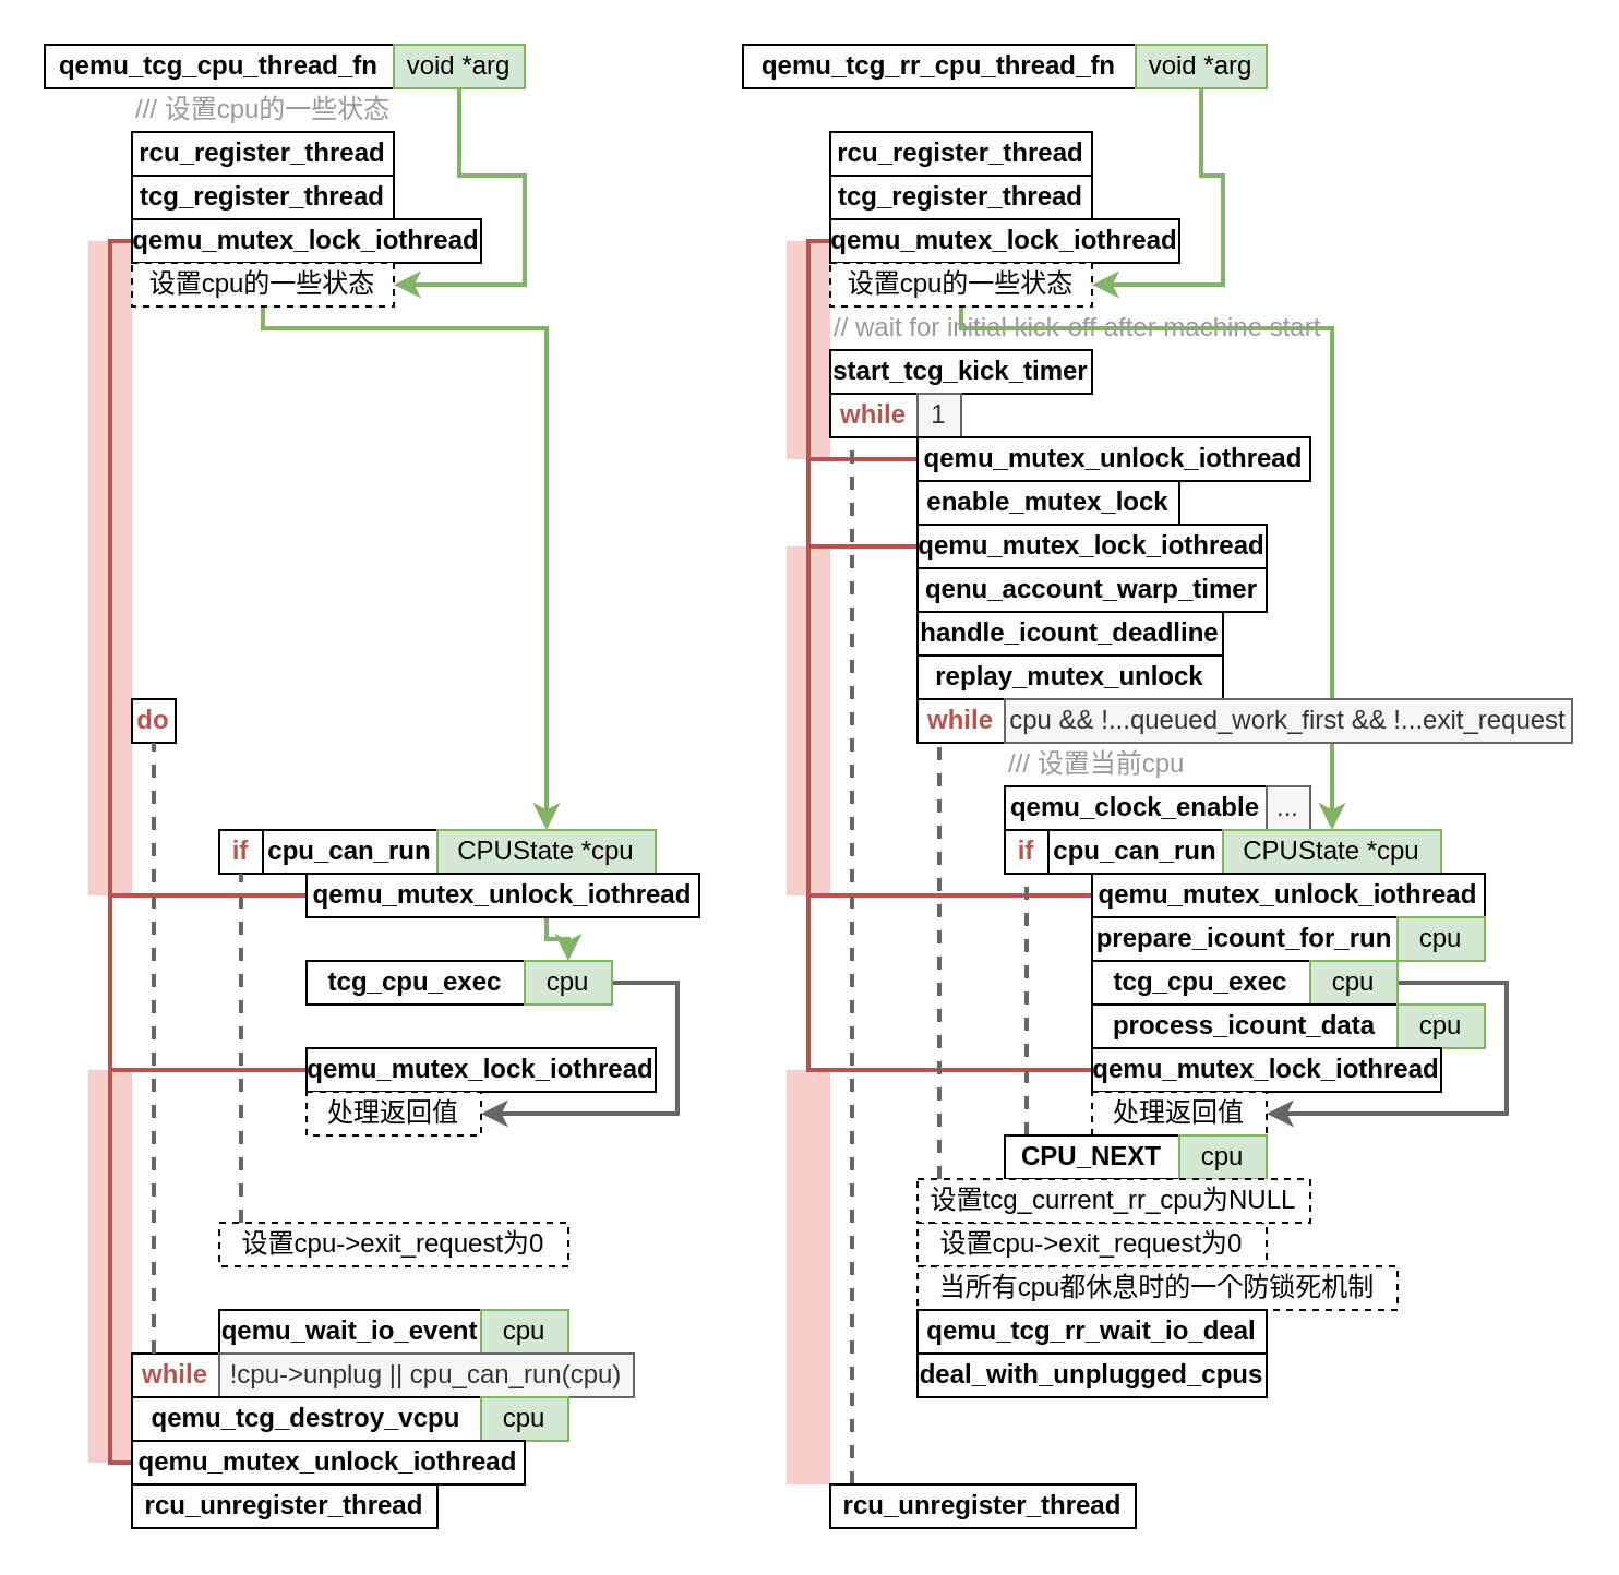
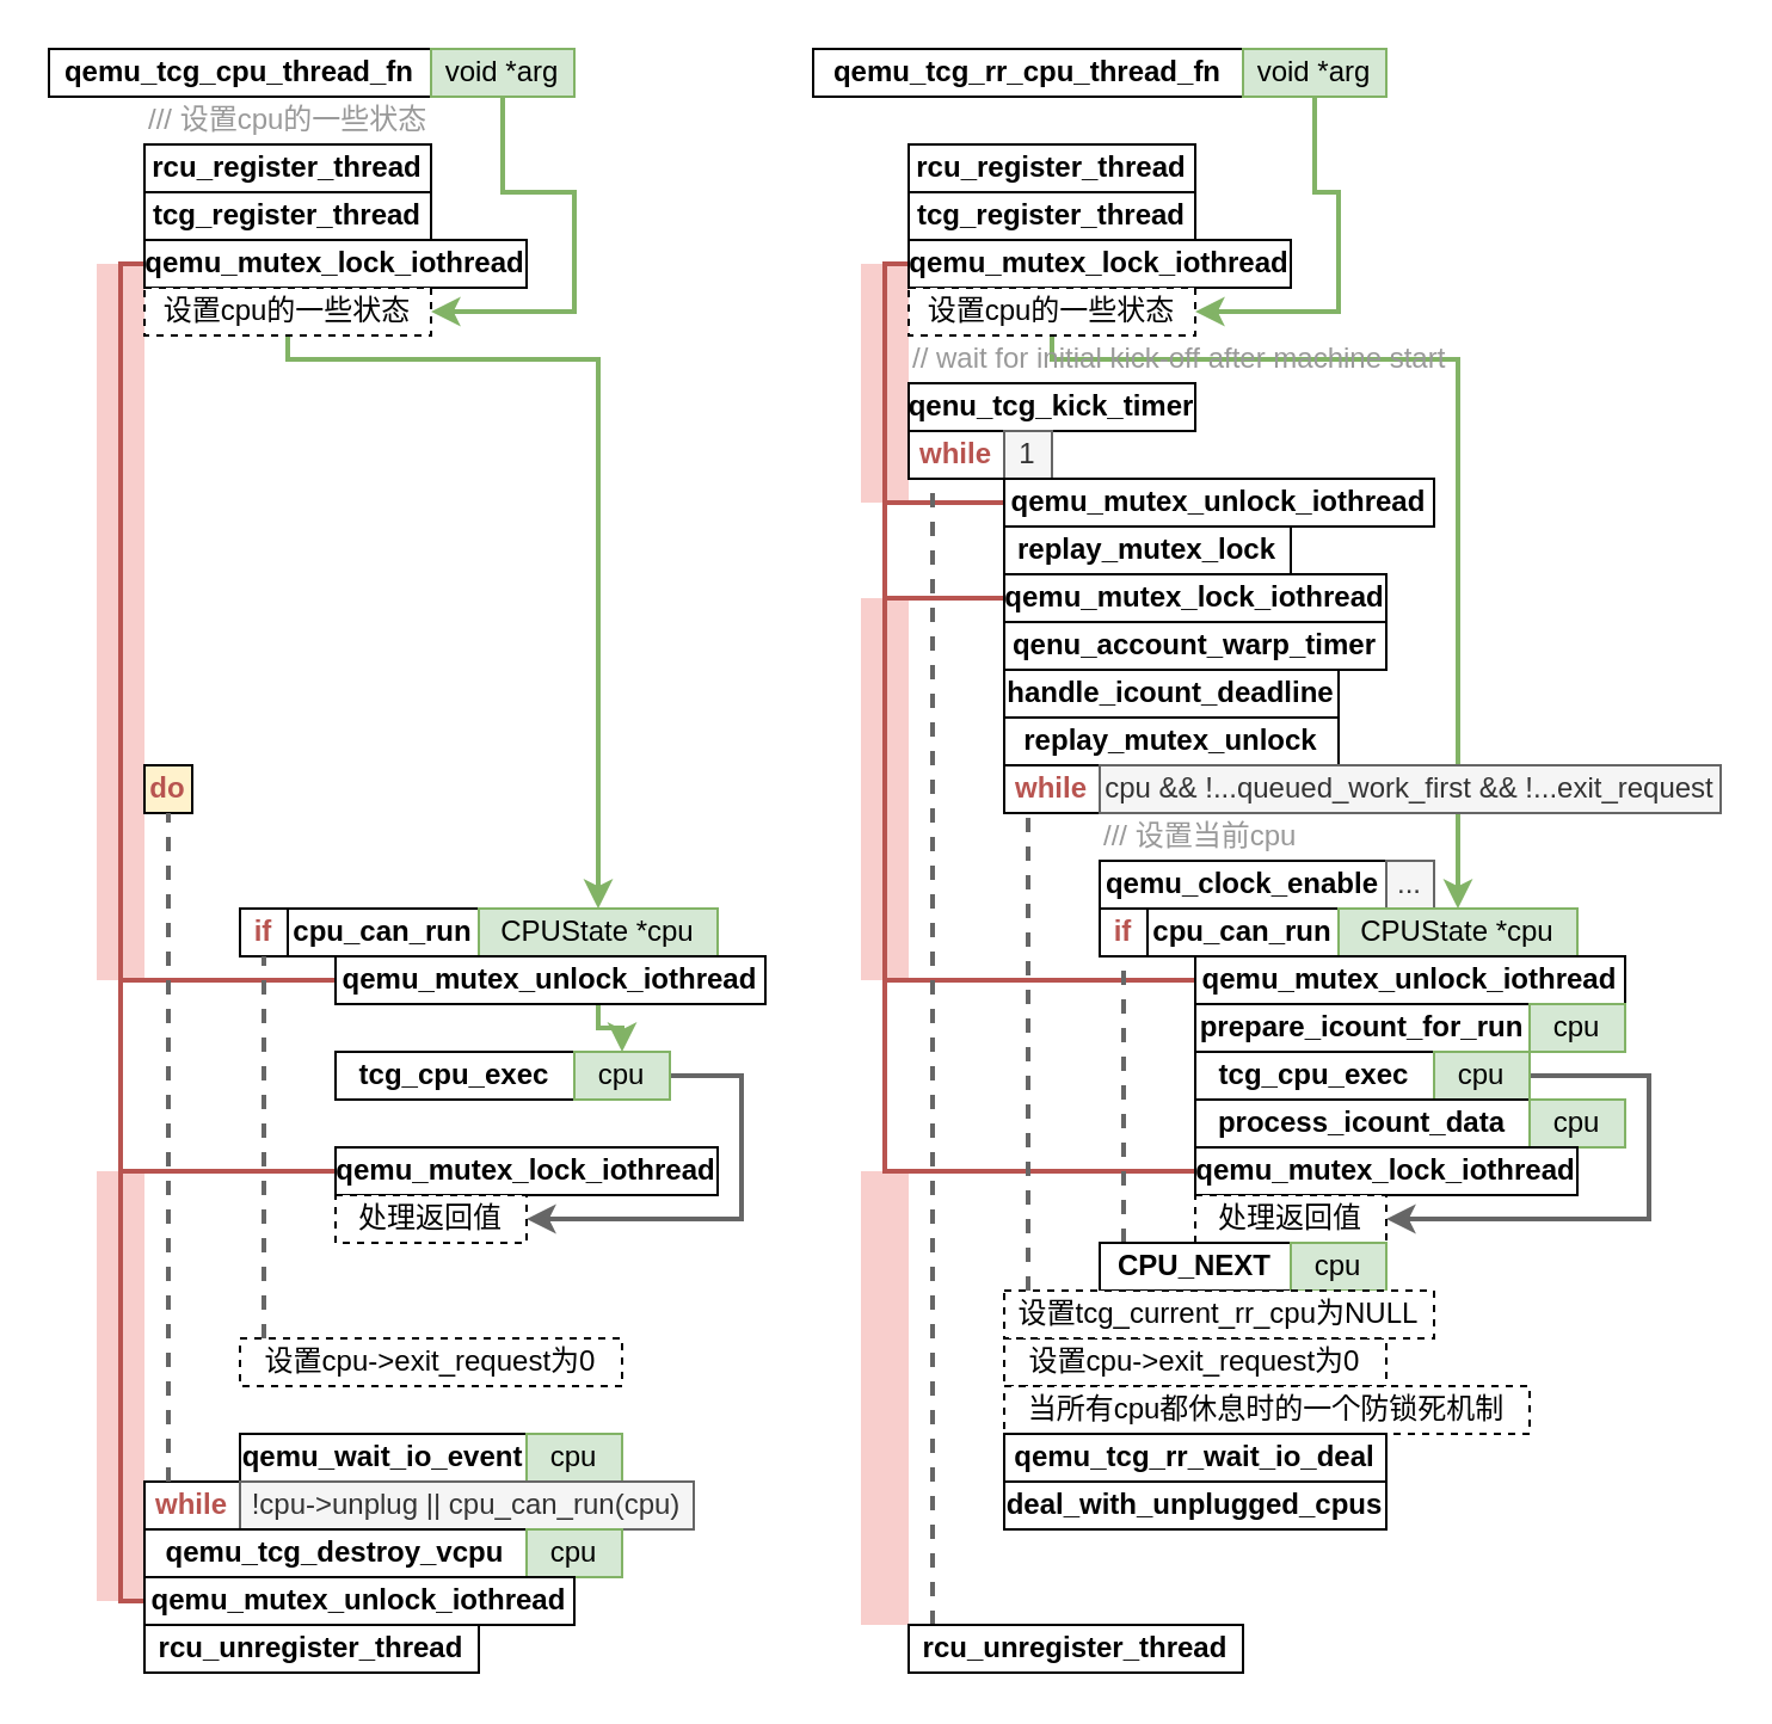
- <mxCell id="27" value="&lt;b&gt;start_tcg_kick_timer&lt;/b&gt;" style="rounded=0;whiteSpace=wrap;html=1;" vertex="1" parent="1"><mxGeometry x="380" y="160" width="120" height="20" as="geometry" /></mxCell>
+ <mxCell id="27" value="&lt;b&gt;qenu_tcg_kick_timer&lt;/b&gt;" style="rounded=0;whiteSpace=wrap;html=1;" vertex="1" parent="1"><mxGeometry x="380" y="160" width="120" height="20" as="geometry" /></mxCell>
- <mxCell id="32" value="&lt;b&gt;enable_mutex_lock&lt;/b&gt;" style="rounded=0;whiteSpace=wrap;html=1;" vertex="1" parent="1"><mxGeometry x="420" y="220" width="120" height="20" as="geometry" /></mxCell>
+ <mxCell id="32" value="&lt;b&gt;replay_mutex_lock&lt;/b&gt;" style="rounded=0;whiteSpace=wrap;html=1;" vertex="1" parent="1"><mxGeometry x="420" y="220" width="120" height="20" as="geometry" /></mxCell>
- <mxCell id="43" value="&lt;b&gt;&lt;font color=&quot;#b85450&quot;&gt;do&lt;/font&gt;&lt;/b&gt;" style="rounded=0;whiteSpace=wrap;html=1;" vertex="1" parent="1"><mxGeometry x="60" y="320" width="20" height="20" as="geometry" /></mxCell>
+ <mxCell id="43" value="&lt;b&gt;&lt;font color=&quot;#b85450&quot;&gt;do&lt;/font&gt;&lt;/b&gt;" style="rounded=0;whiteSpace=wrap;html=1;fillColor=#fff2cc;" vertex="1" parent="1"><mxGeometry x="60" y="320" width="20" height="20" as="geometry" /></mxCell>
